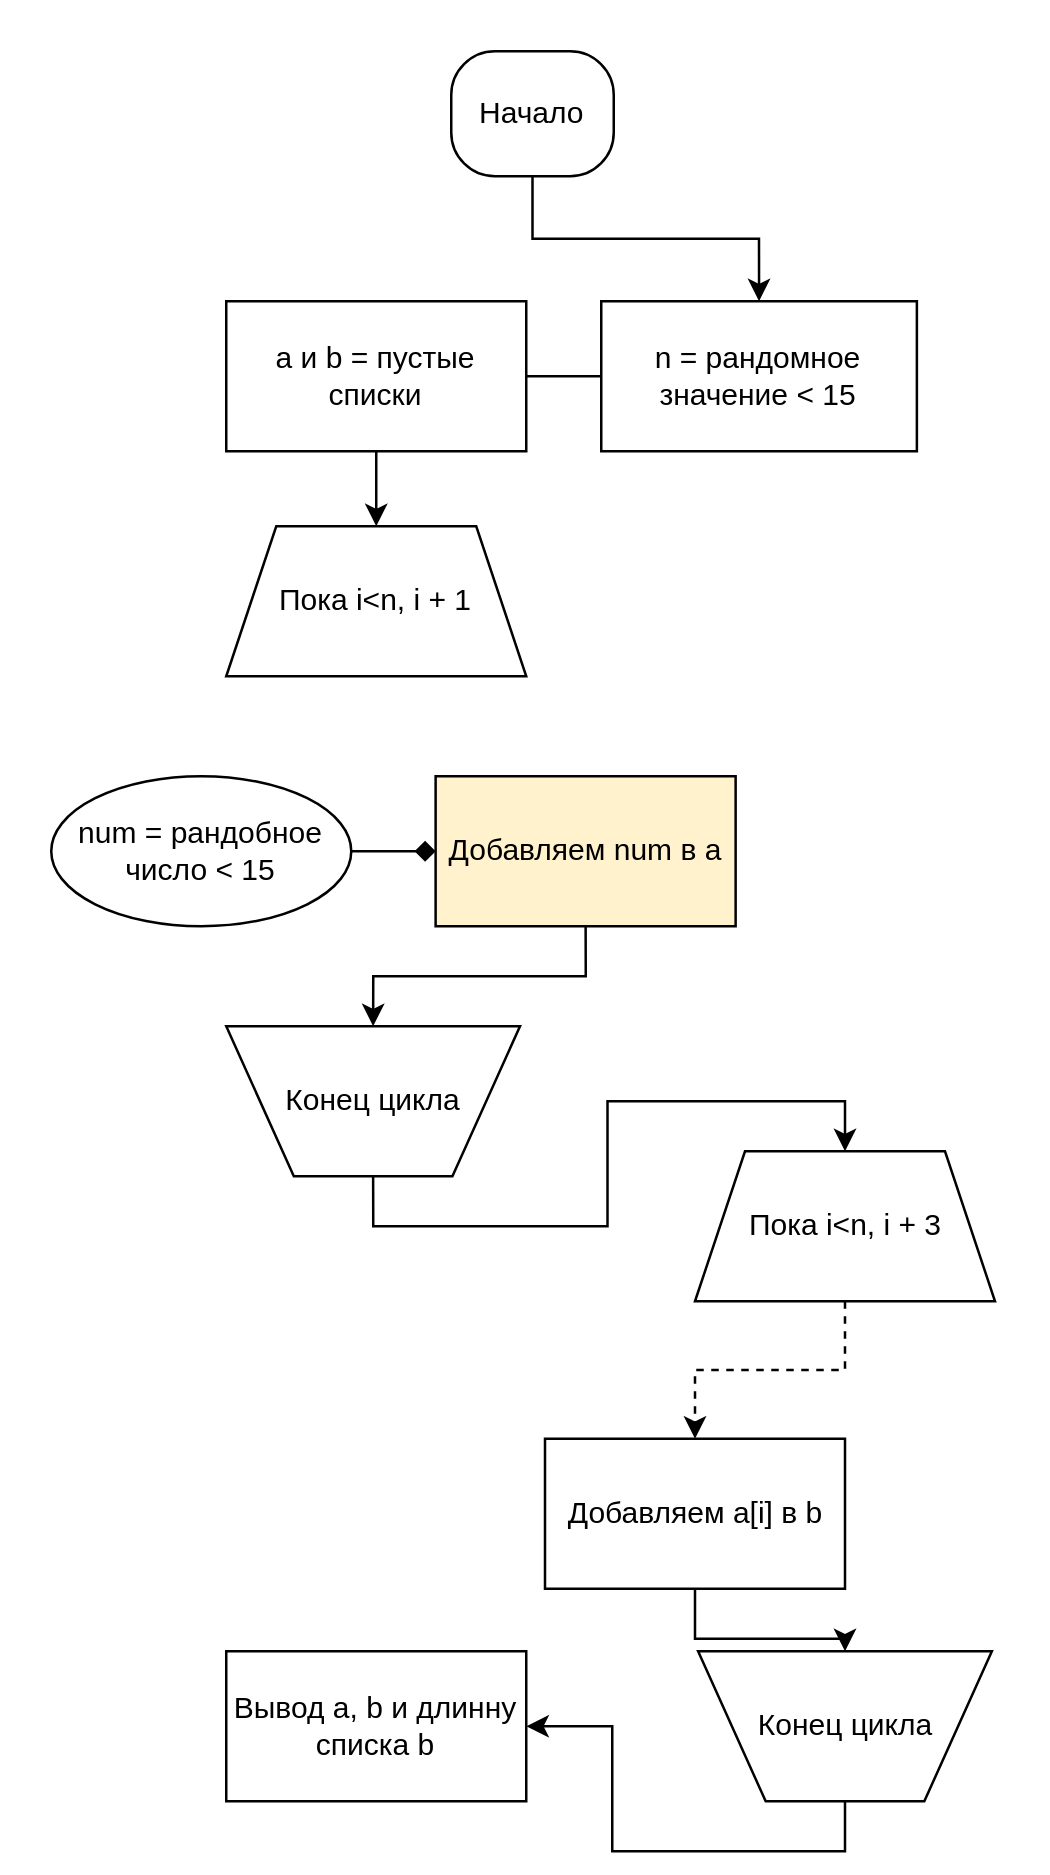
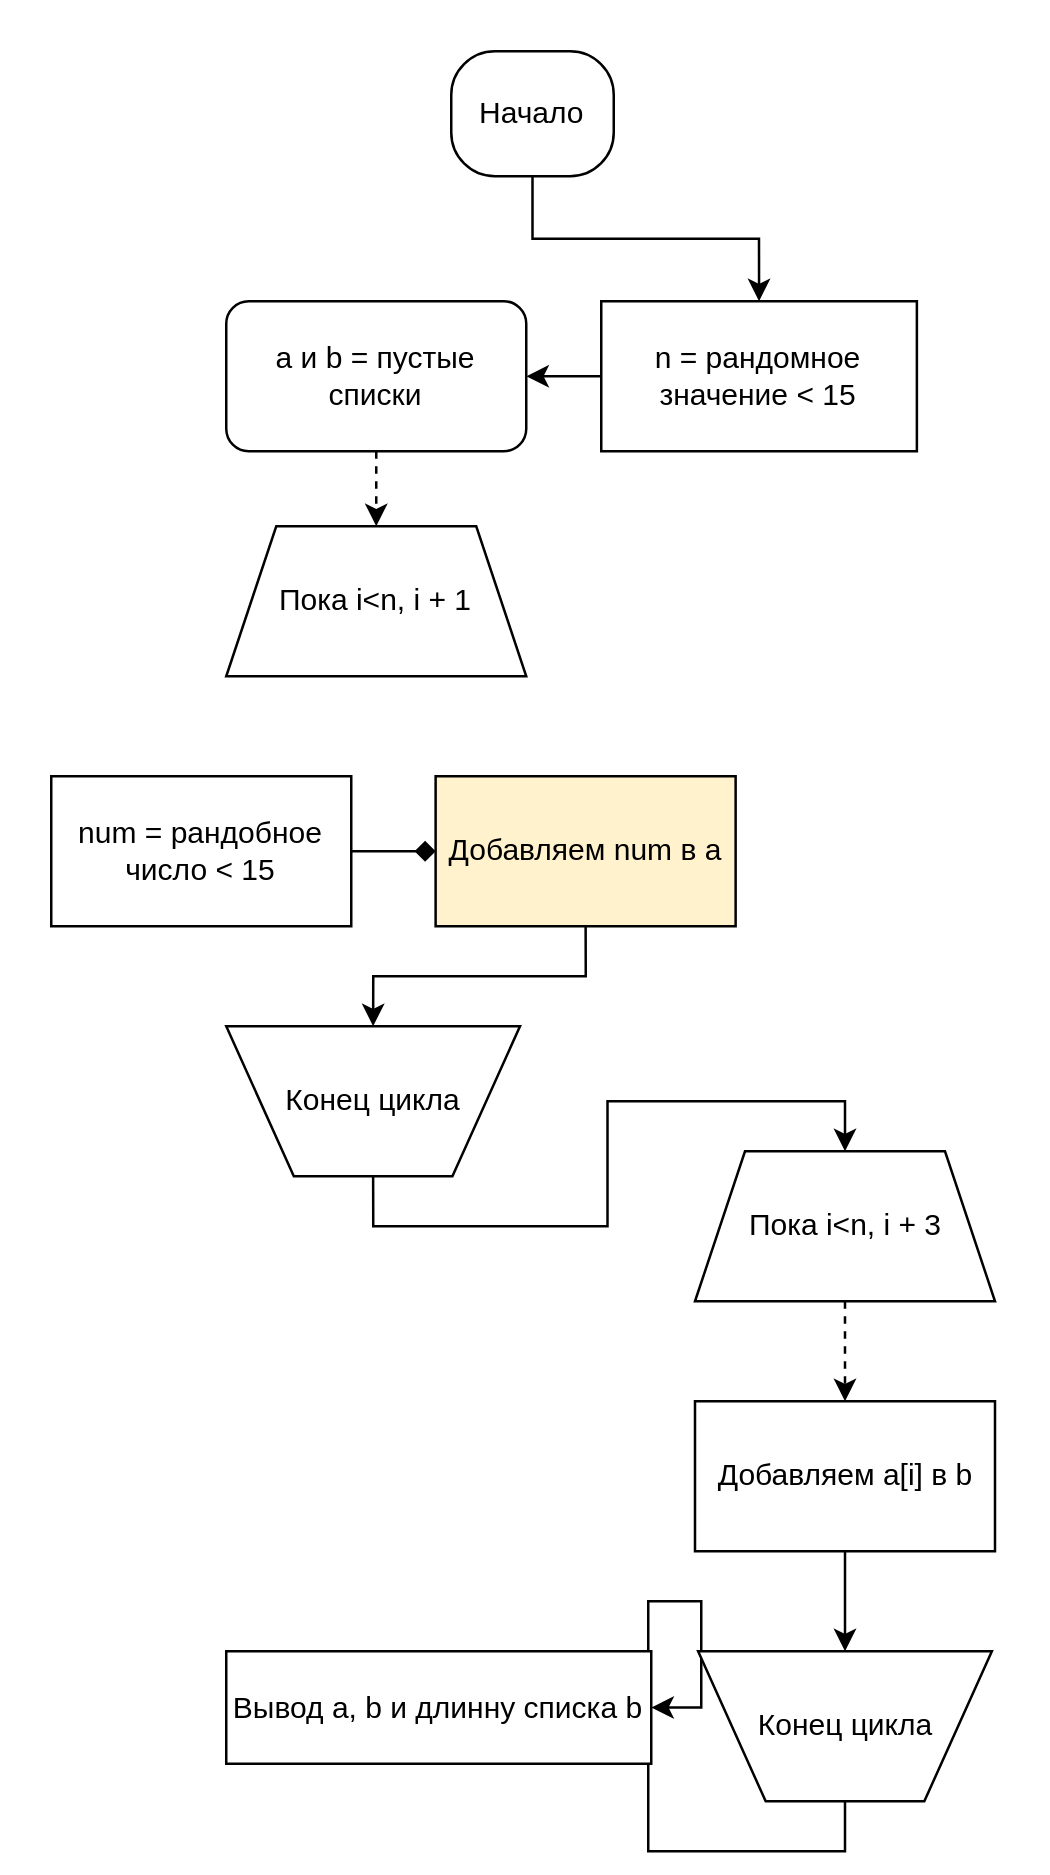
- <mxCell id="7" value="a и b = пустые списки" style="rounded=0;whiteSpace=wrap;html=1;" parent="1" vertex="1"><mxGeometry x="90" y="120" width="120" height="60" as="geometry" /></mxCell>
+ <mxCell id="7" value="a и b = пустые списки" style="whiteSpace=wrap;html=1;rounded=1;" parent="1" vertex="1"><mxGeometry x="90" y="120" width="120" height="60" as="geometry" /></mxCell>
- <mxCell id="4" style="edgeStyle=orthogonalEdgeStyle;rounded=0;orthogonalLoop=1;jettySize=auto;html=1;exitX=0;exitY=0.5;exitDx=0;exitDy=0;entryX=1;entryY=0.5;entryDx=0;entryDy=0;endArrow=none;" parent="1" source="5" target="7" edge="1"><mxGeometry relative="1" as="geometry" /></mxCell>
+ <mxCell id="4" style="edgeStyle=orthogonalEdgeStyle;rounded=0;orthogonalLoop=1;jettySize=auto;html=1;exitX=0;exitY=0.5;exitDx=0;exitDy=0;entryX=1;entryY=0.5;entryDx=0;entryDy=0;" parent="1" source="5" target="7" edge="1"><mxGeometry relative="1" as="geometry" /></mxCell>
- <mxCell id="6" style="edgeStyle=orthogonalEdgeStyle;rounded=0;orthogonalLoop=1;jettySize=auto;html=1;exitX=0.5;exitY=1;exitDx=0;exitDy=0;entryX=0.5;entryY=0;entryDx=0;entryDy=0;" parent="1" source="7" target="8" edge="1"><mxGeometry relative="1" as="geometry" /></mxCell>
+ <mxCell id="6" style="edgeStyle=orthogonalEdgeStyle;rounded=0;orthogonalLoop=1;jettySize=auto;html=1;exitX=0.5;exitY=1;exitDx=0;exitDy=0;entryX=0.5;entryY=0;entryDx=0;entryDy=0;dashed=1;" parent="1" source="7" target="8" edge="1"><mxGeometry relative="1" as="geometry" /></mxCell>
- <mxCell id="10" value="num = рандобное число &amp;lt; 15" style="ellipse;whiteSpace=wrap;html=1;" parent="1" vertex="1"><mxGeometry x="20" y="310" width="120" height="60" as="geometry" /></mxCell>
+ <mxCell id="10" value="num = рандобное число &amp;lt; 15" style="rounded=0;whiteSpace=wrap;html=1;" parent="1" vertex="1"><mxGeometry x="20" y="310" width="120" height="60" as="geometry" /></mxCell>
- <mxCell id="20" value="Добавляем a[i] в b" style="rounded=0;whiteSpace=wrap;html=1;" vertex="1" parent="1"><mxGeometry x="217.5" y="575" width="120" height="60" as="geometry" /></mxCell>
+ <mxCell id="20" value="Добавляем a[i] в b" style="rounded=0;whiteSpace=wrap;html=1;" vertex="1" parent="1"><mxGeometry x="277.5" y="560" width="120" height="60" as="geometry" /></mxCell>
- <mxCell id="21" value="Вывод a, b и длинну списка b" style="rounded=0;whiteSpace=wrap;html=1;" vertex="1" parent="1"><mxGeometry x="90" y="660" width="120" height="60" as="geometry" /></mxCell>
+ <mxCell id="21" value="Вывод a, b и длинну списка b" style="rounded=0;whiteSpace=wrap;html=1;" vertex="1" parent="1"><mxGeometry x="90" y="660" width="170" height="45" as="geometry" /></mxCell>
